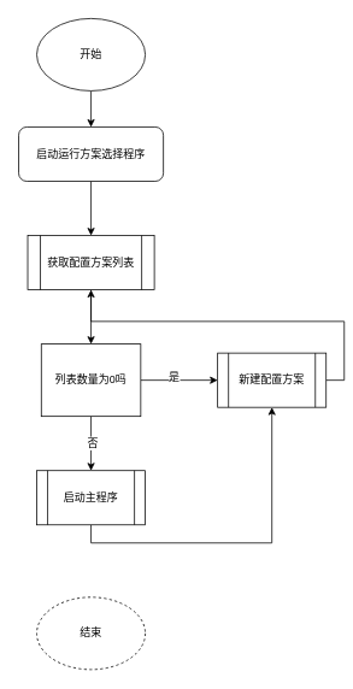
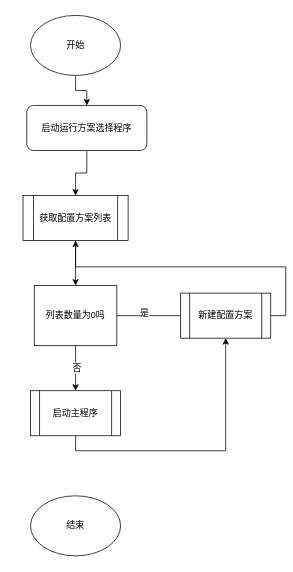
- <mxCell id="5" value="启动运行方案选择程序" style="rounded=1;whiteSpace=wrap;html=1;" vertex="1" parent="1"><mxGeometry x="20" y="140" width="160" height="60" as="geometry" /></mxCell>
+ <mxCell id="5" value="启动运行方案选择程序" style="rounded=1;whiteSpace=wrap;html=1;" vertex="1" parent="1"><mxGeometry x="35" y="140" width="160" height="60" as="geometry" /></mxCell>
- <mxCell id="8" style="edgeStyle=orthogonalEdgeStyle;rounded=0;orthogonalLoop=1;jettySize=auto;html=1;exitX=1;exitY=0.5;exitDx=0;exitDy=0;entryX=0;entryY=0.5;entryDx=0;entryDy=0;" edge="1" parent="1" source="12" target="14"><mxGeometry relative="1" as="geometry" /></mxCell>
+ <mxCell id="8" style="edgeStyle=orthogonalEdgeStyle;rounded=0;orthogonalLoop=1;jettySize=auto;html=1;exitX=1;exitY=0.5;exitDx=0;exitDy=0;entryX=0;entryY=0.5;entryDx=0;entryDy=0;endArrow=none;" edge="1" parent="1" source="12" target="14"><mxGeometry relative="1" as="geometry" /></mxCell>
- <mxCell id="17" value="结束" style="ellipse;whiteSpace=wrap;html=1;dashed=1;" vertex="1" parent="1"><mxGeometry x="40" y="660" width="120" height="80" as="geometry" /></mxCell>
+ <mxCell id="17" value="结束" style="ellipse;whiteSpace=wrap;html=1;" vertex="1" parent="1"><mxGeometry x="40" y="660" width="120" height="80" as="geometry" /></mxCell>
